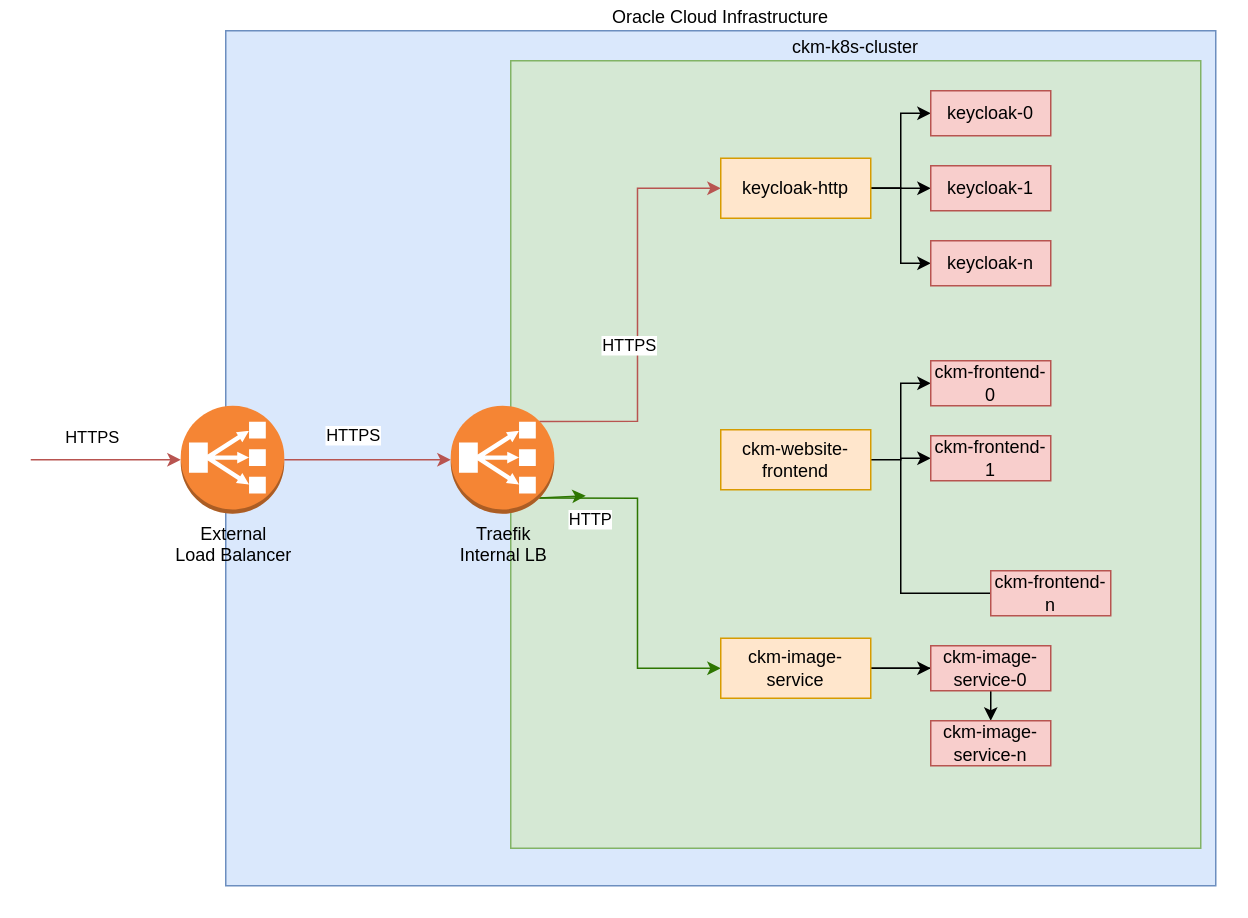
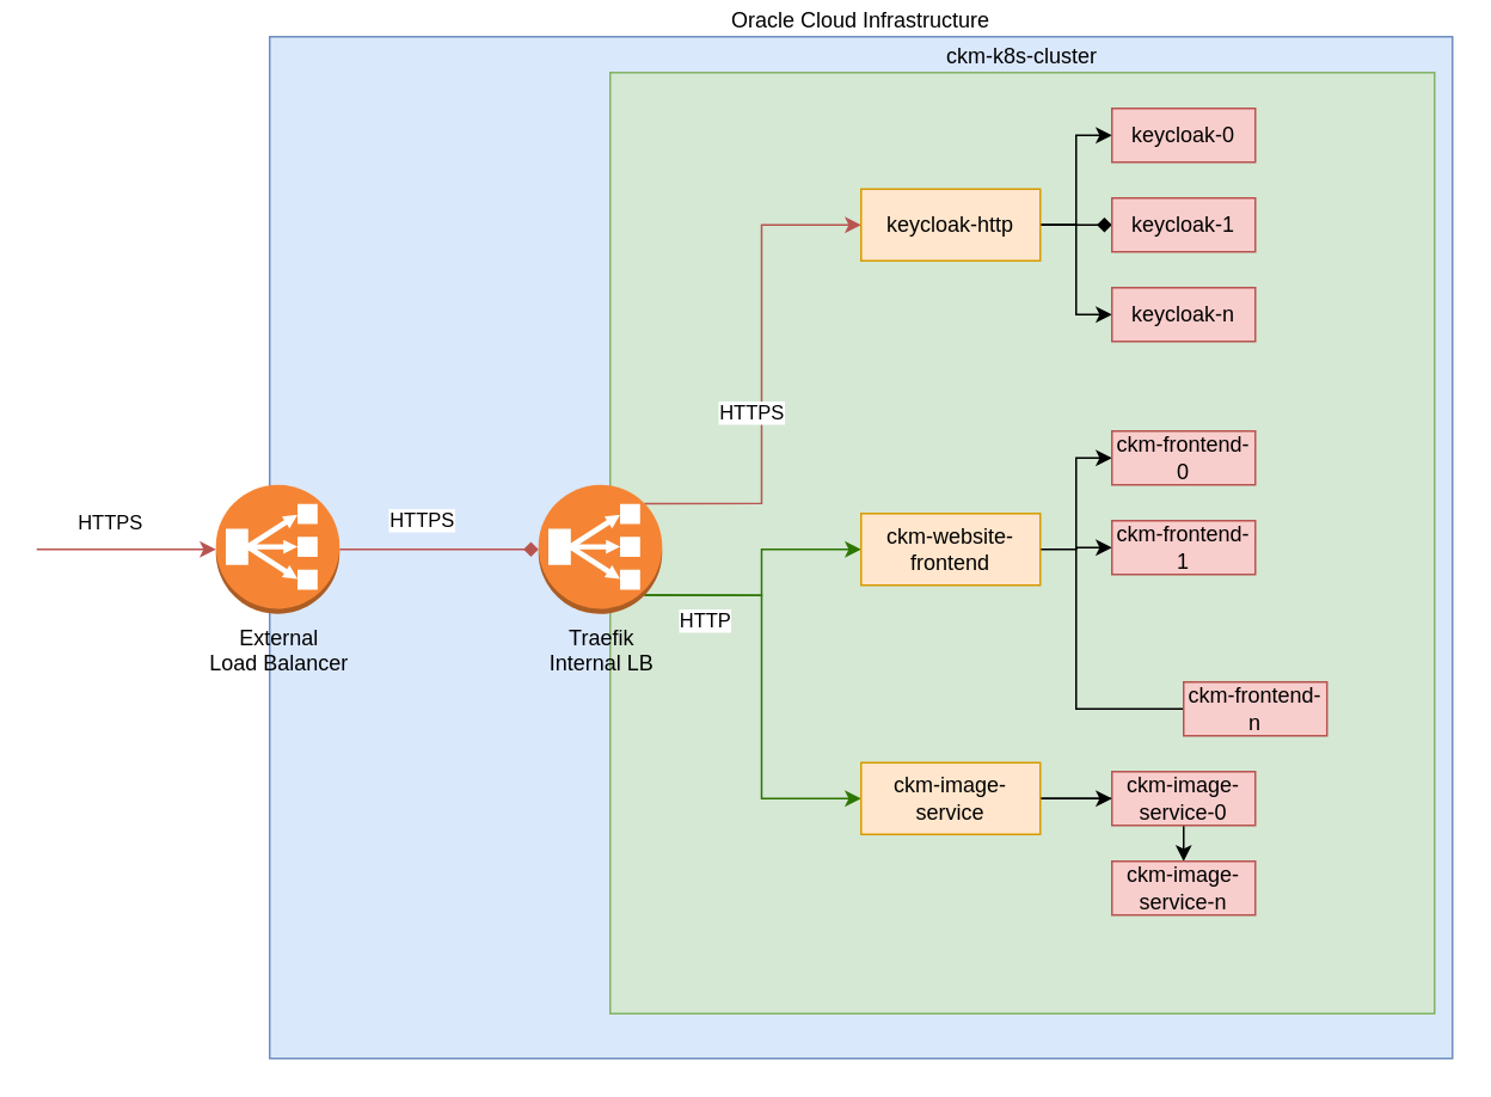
- <mxCell id="13" style="edgeStyle=orthogonalEdgeStyle;rounded=0;orthogonalLoop=1;jettySize=auto;html=1;exitX=1;exitY=0.5;exitDx=0;exitDy=0;entryX=0;entryY=0.5;entryDx=0;entryDy=0;" edge="1" parent="1" source="15" target="23"><mxGeometry relative="1" as="geometry" /></mxCell>
+ <mxCell id="13" style="edgeStyle=orthogonalEdgeStyle;rounded=0;orthogonalLoop=1;jettySize=auto;html=1;exitX=1;exitY=0.5;exitDx=0;exitDy=0;entryX=0;entryY=0.5;entryDx=0;entryDy=0;endArrow=diamond;" edge="1" parent="1" source="15" target="23"><mxGeometry relative="1" as="geometry" /></mxCell>
- <mxCell id="3" style="edgeStyle=orthogonalEdgeStyle;rounded=0;orthogonalLoop=1;jettySize=auto;html=1;exitX=1;exitY=0.5;exitDx=0;exitDy=0;exitPerimeter=0;fillColor=#f8cecc;strokeColor=#b85450;" edge="1" parent="1" source="7" target="11"><mxGeometry relative="1" as="geometry" /></mxCell>
+ <mxCell id="3" style="edgeStyle=orthogonalEdgeStyle;rounded=0;orthogonalLoop=1;jettySize=auto;html=1;exitX=1;exitY=0.5;exitDx=0;exitDy=0;exitPerimeter=0;fillColor=#f8cecc;strokeColor=#b85450;endArrow=diamond;" edge="1" parent="1" source="7" target="11"><mxGeometry relative="1" as="geometry" /></mxCell>
- <mxCell id="9" style="edgeStyle=orthogonalEdgeStyle;rounded=0;orthogonalLoop=1;jettySize=auto;html=1;exitX=0.855;exitY=0.855;exitDx=0;exitDy=0;exitPerimeter=0;fillColor=#60a917;strokeColor=#2D7600;" edge="1" parent="1" source="11" target="32"><mxGeometry relative="1" as="geometry" /></mxCell>
+ <mxCell id="9" style="edgeStyle=orthogonalEdgeStyle;rounded=0;orthogonalLoop=1;jettySize=auto;html=1;exitX=0.855;exitY=0.855;exitDx=0;exitDy=0;exitPerimeter=0;entryX=0;entryY=0.5;entryDx=0;entryDy=0;fillColor=#60a917;strokeColor=#2D7600;" edge="1" parent="1" source="11" target="18"><mxGeometry relative="1" as="geometry" /></mxCell>
